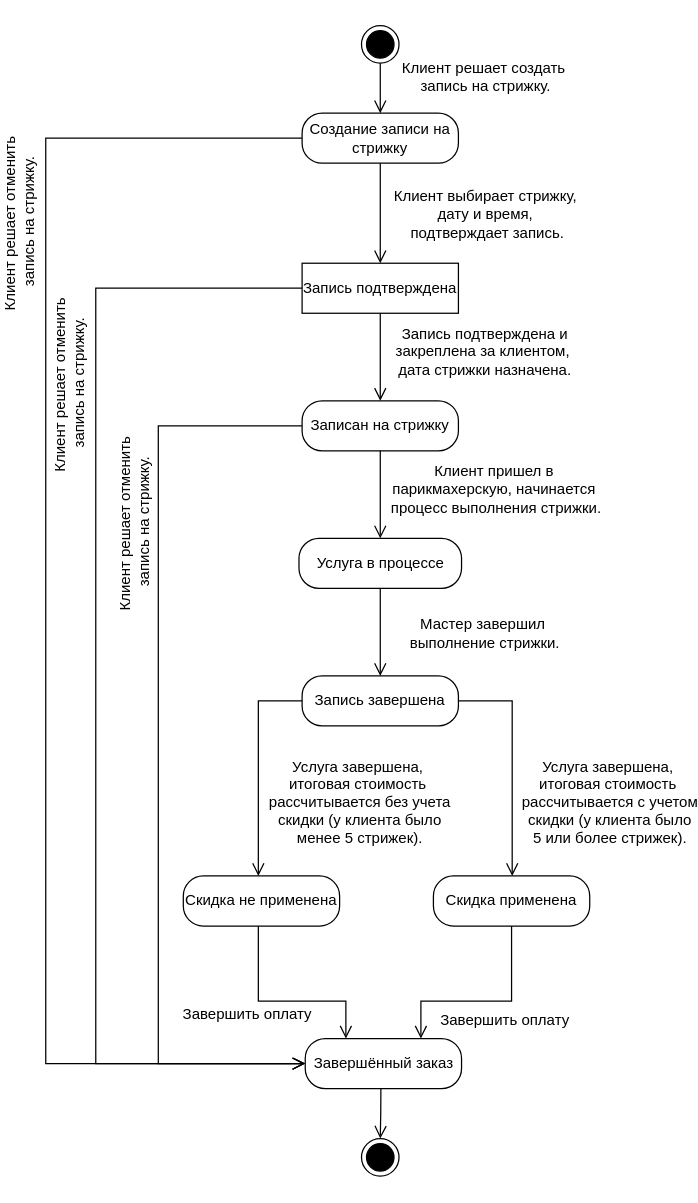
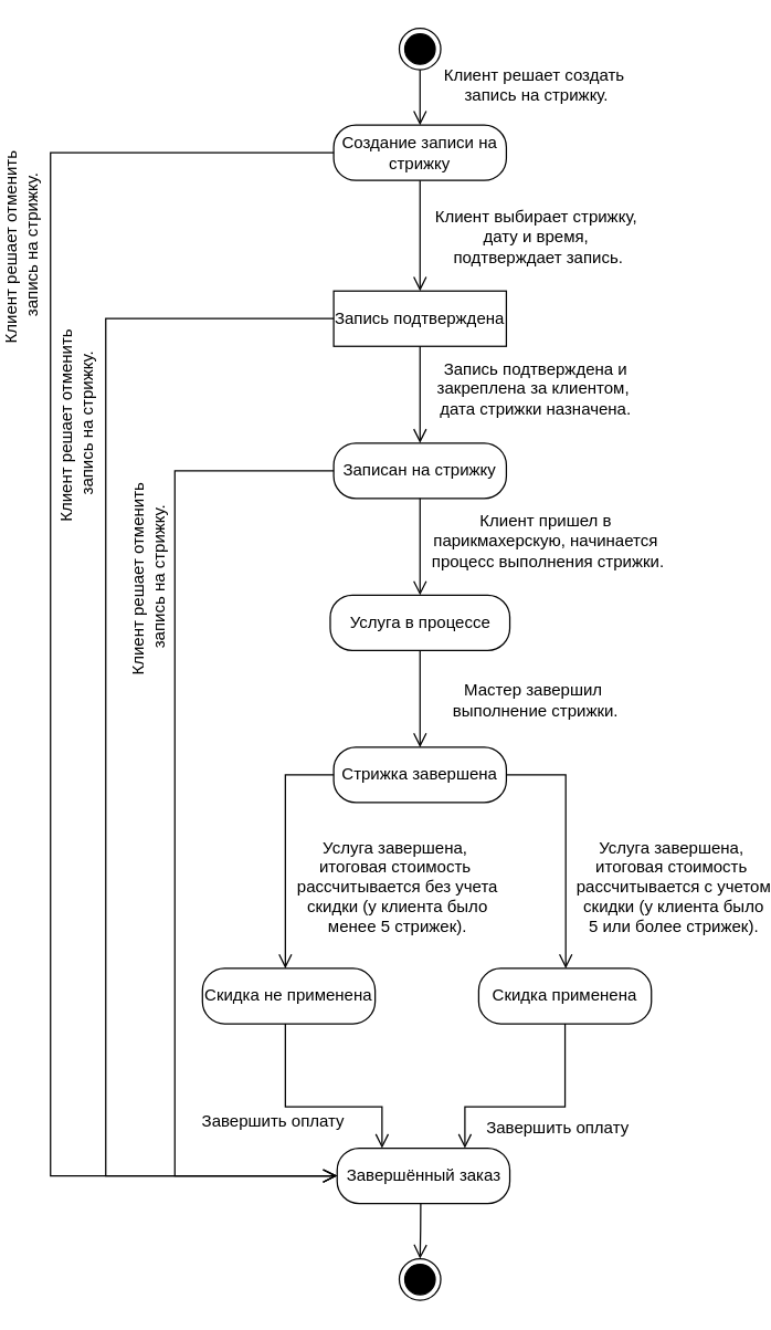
- <mxCell id="10" value="Запись завершена" style="rounded=1;whiteSpace=wrap;html=1;arcSize=40;" vertex="1" parent="1"><mxGeometry x="225" y="540" width="125" height="40" as="geometry" /></mxCell>
+ <mxCell id="10" value="Стрижка завершена" style="rounded=1;whiteSpace=wrap;html=1;arcSize=40;" vertex="1" parent="1"><mxGeometry x="225" y="540" width="125" height="40" as="geometry" /></mxCell>
